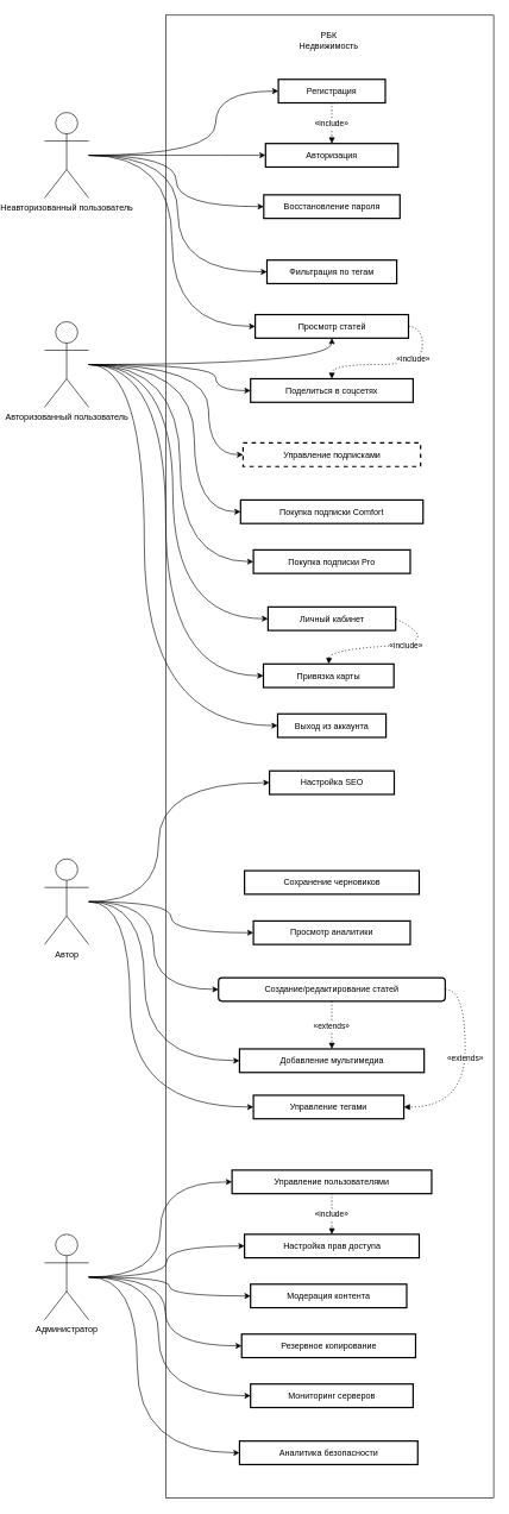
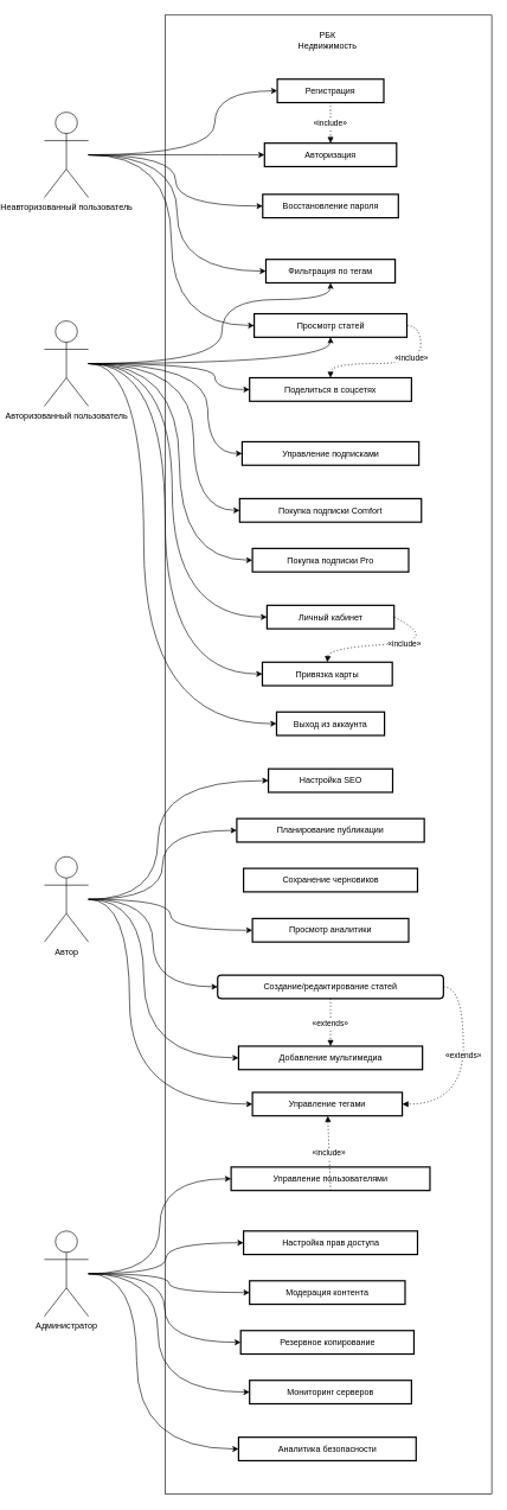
+ <mxCell id="41" style="edgeStyle=orthogonalEdgeStyle;rounded=0;orthogonalLoop=1;jettySize=auto;html=1;entryX=0.5;entryY=1;entryDx=0;entryDy=0;curved=1;" parent="1" source="50" target="3" edge="1"><mxGeometry relative="1" as="geometry"><Array as="points"><mxPoint x="270" y="510" /><mxPoint x="270" y="420" /><mxPoint x="423" y="420" /></Array></mxGeometry></mxCell>
- <mxCell id="12" value="Управление подписками" style="whiteSpace=wrap;strokeWidth=2;dashed=1;" parent="1" vertex="1"><mxGeometry x="298.5" y="620" width="249" height="33" as="geometry" /></mxCell>
+ <mxCell id="12" value="Управление подписками" style="whiteSpace=wrap;strokeWidth=2;" parent="1" vertex="1"><mxGeometry x="298.5" y="620" width="249" height="33" as="geometry" /></mxCell>
+ <mxCell id="24" value="Планирование публикации" style="whiteSpace=wrap;strokeWidth=2;" parent="1" vertex="1"><mxGeometry x="291" y="1150" width="264" height="33" as="geometry" /></mxCell>
+ <mxCell id="52" style="edgeStyle=orthogonalEdgeStyle;rounded=0;orthogonalLoop=1;jettySize=auto;html=1;entryX=0;entryY=0.5;entryDx=0;entryDy=0;curved=1;" edge="1" parent="1" source="57" target="24"><mxGeometry relative="1" as="geometry" /></mxCell>
- <mxCell id="35" value="«include»" style="curved=1;dashed=1;dashPattern=2 3;startArrow=none;endArrow=block;exitX=0.5;exitY=1;entryX=0.5;entryY=0;rounded=0;exitDx=0;exitDy=0;entryDx=0;entryDy=0;" parent="1" source="26" target="27" edge="1"><mxGeometry relative="1" as="geometry" /></mxCell>
+ <mxCell id="35" value="«include»" style="curved=1;dashed=1;dashPattern=2 3;startArrow=none;endArrow=block;exitX=0.5;exitY=1;rounded=0;exitDx=0;exitDy=0;" parent="1" source="26" target="20" edge="1"><mxGeometry relative="1" as="geometry" /></mxCell>
